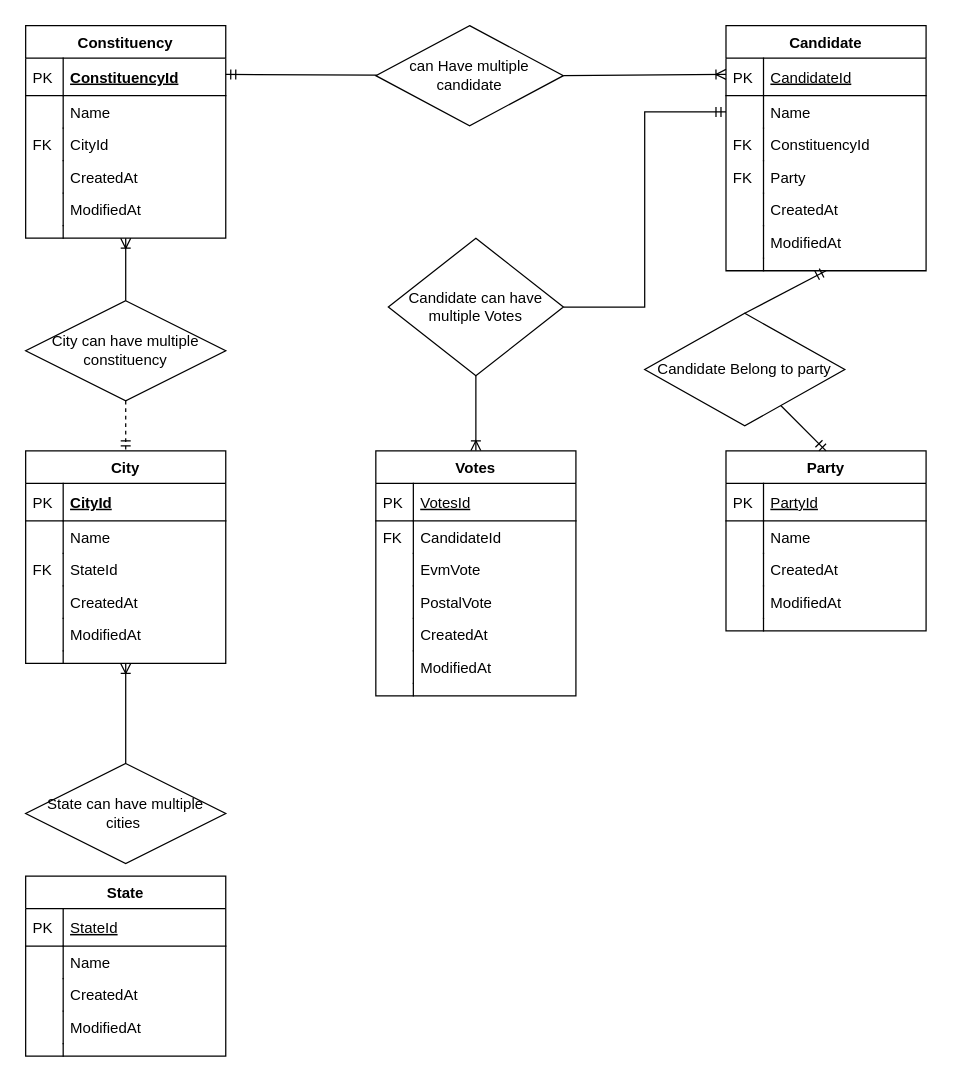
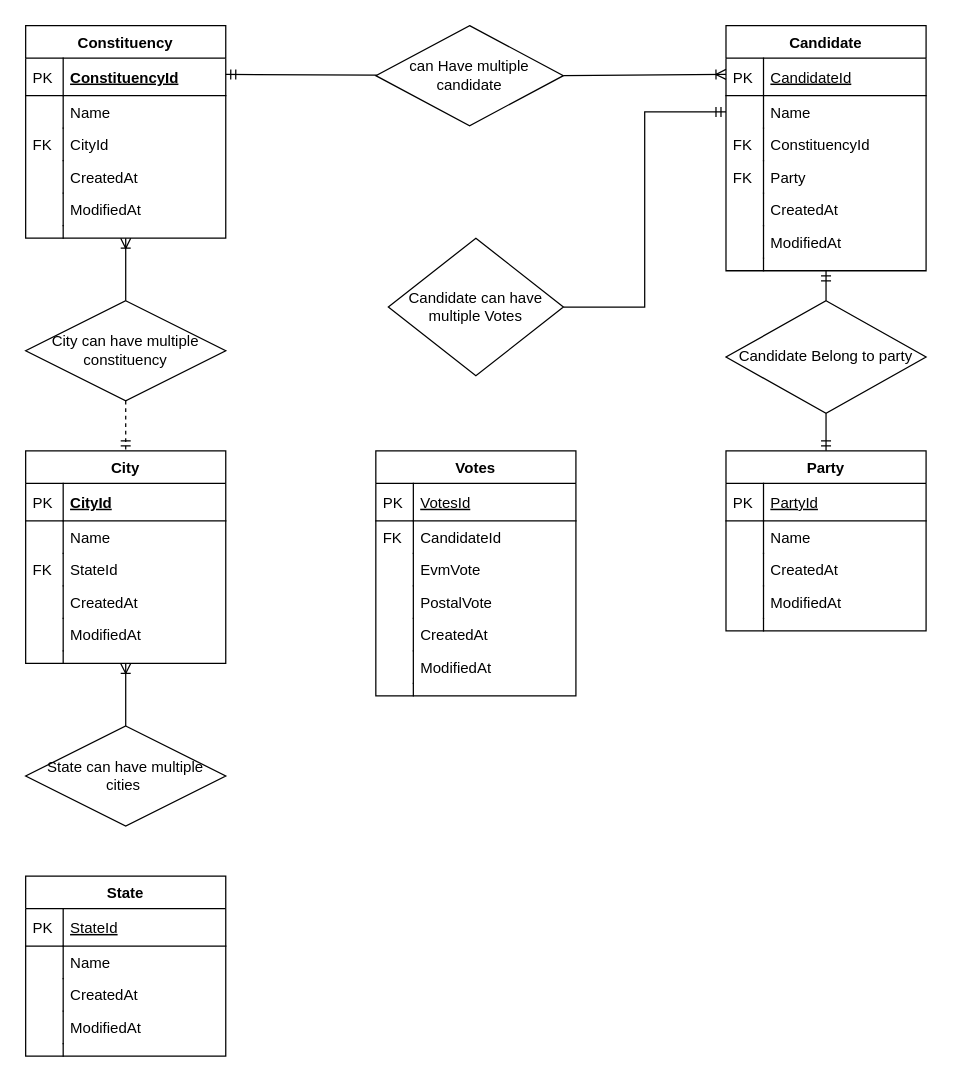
- <mxCell id="18" value="Candidate Belong to party" style="shape=rhombus;perimeter=rhombusPerimeter;whiteSpace=wrap;html=1;align=center;fillColor=#FFFFFF;fontSize=12;" parent="1" vertex="1"><mxGeometry x="515" y="250" width="160" height="90" as="geometry" /></mxCell>
+ <mxCell id="18" value="Candidate Belong to party" style="shape=rhombus;perimeter=rhombusPerimeter;whiteSpace=wrap;html=1;align=center;fillColor=#FFFFFF;fontSize=12;" parent="1" vertex="1"><mxGeometry x="580" y="240" width="160" height="90" as="geometry" /></mxCell>
- <mxCell id="35" style="edgeStyle=orthogonalEdgeStyle;rounded=0;orthogonalLoop=1;jettySize=auto;html=1;entryX=0.5;entryY=0;entryDx=0;entryDy=0;endArrow=ERoneToMany;endFill=0;" edge="1" parent="1" source="36" target="37"><mxGeometry relative="1" as="geometry" /></mxCell>
- <mxCell id="93" value="State can have multiple cities&amp;nbsp;" style="shape=rhombus;perimeter=rhombusPerimeter;whiteSpace=wrap;html=1;align=center;fillColor=#FFFFFF;fontSize=12;" vertex="1" parent="1"><mxGeometry x="20" y="610" width="160" height="80" as="geometry" /></mxCell>
+ <mxCell id="93" value="State can have multiple cities&amp;nbsp;" style="shape=rhombus;perimeter=rhombusPerimeter;whiteSpace=wrap;html=1;align=center;fillColor=#FFFFFF;fontSize=12;" vertex="1" parent="1"><mxGeometry x="20" y="580" width="160" height="80" as="geometry" /></mxCell>
